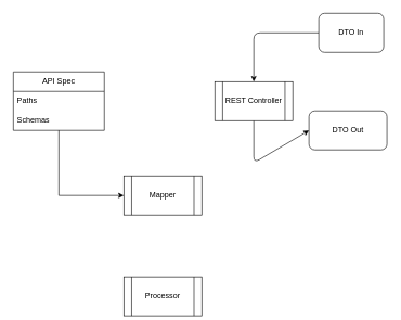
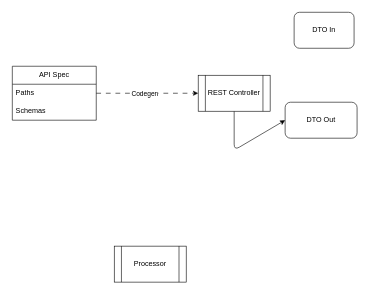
- <mxCell id="12" style="edgeStyle=none;html=1;entryX=0.5;entryY=0;entryDx=0;entryDy=0;" parent="1" source="13" target="9" edge="1"><mxGeometry relative="1" as="geometry"><Array as="points"><mxPoint x="390" y="50" /></Array></mxGeometry></mxCell>
+ <mxCell id="2" style="edgeStyle=none;html=1;entryX=0;entryY=0.5;entryDx=0;entryDy=0;dashed=1;dashPattern=8 8;" parent="1" source="5" target="9" edge="1"><mxGeometry relative="1" as="geometry" /></mxCell>
+ <mxCell id="3" value="Codegen" style="edgeLabel;html=1;align=center;verticalAlign=middle;resizable=0;points=[];" parent="2" vertex="1" connectable="0"><mxGeometry x="-0.388" y="-1" relative="1" as="geometry"><mxPoint x="28" y="-1" as="offset" /></mxGeometry></mxCell>
- <mxCell id="4" value="" style="edgeStyle=none;html=1;rounded=0;curved=0;" parent="1" source="5" target="11" edge="1"><mxGeometry relative="1" as="geometry"><Array as="points"><mxPoint x="90" y="300" /></Array></mxGeometry></mxCell>
- <mxCell id="11" value="Mapper" style="shape=process;whiteSpace=wrap;html=1;backgroundOutline=1;fontStyle=0;startSize=30;" parent="1" vertex="1"><mxGeometry x="190" y="270" width="120" height="60" as="geometry" /></mxCell>
- <mxCell id="10" value="Processor" style="shape=process;whiteSpace=wrap;html=1;backgroundOutline=1;" parent="1" vertex="1"><mxGeometry x="190" y="425" width="120" height="60" as="geometry" /></mxCell>
+ <mxCell id="10" value="Processor" style="shape=process;whiteSpace=wrap;html=1;backgroundOutline=1;" parent="1" vertex="1"><mxGeometry x="190" y="410" width="120" height="60" as="geometry" /></mxCell>
